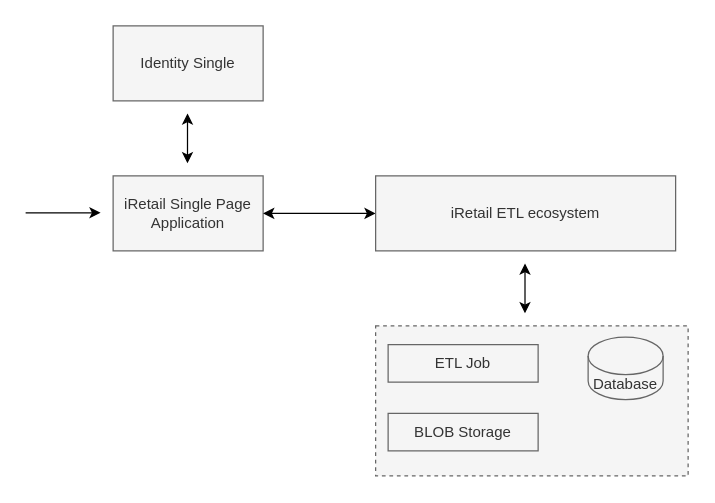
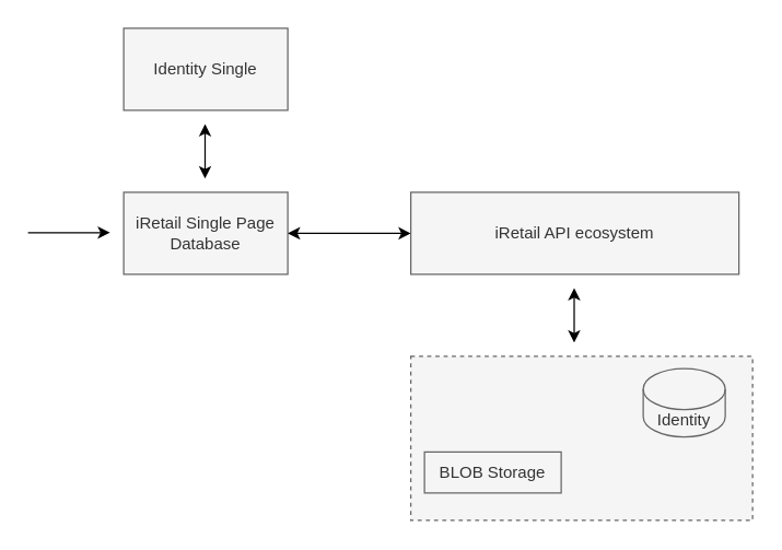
- <mxCell id="3" value="iRetail Single Page Application" style="rounded=0;whiteSpace=wrap;html=1;fillColor=#f5f5f5;fontColor=#333333;strokeColor=#666666;" parent="1" vertex="1"><mxGeometry x="90" y="140" width="120" height="60" as="geometry" /></mxCell>
+ <mxCell id="3" value="iRetail Single Page Database" style="rounded=0;whiteSpace=wrap;html=1;fillColor=#f5f5f5;fontColor=#333333;strokeColor=#666666;" parent="1" vertex="1"><mxGeometry x="90" y="140" width="120" height="60" as="geometry" /></mxCell>
- <mxCell id="5" value="iRetail ETL ecosystem" style="rounded=0;whiteSpace=wrap;html=1;fillColor=#f5f5f5;fontColor=#333333;strokeColor=#666666;" parent="1" vertex="1"><mxGeometry x="300" y="140" width="240" height="60" as="geometry" /></mxCell>
+ <mxCell id="5" value="iRetail API ecosystem" style="rounded=0;whiteSpace=wrap;html=1;fillColor=#f5f5f5;fontColor=#333333;strokeColor=#666666;" parent="1" vertex="1"><mxGeometry x="300" y="140" width="240" height="60" as="geometry" /></mxCell>
- <mxCell id="8" value="ETL Job" style="rounded=0;whiteSpace=wrap;html=1;fillColor=#f5f5f5;strokeColor=#666666;fontColor=#333333;" parent="1" vertex="1"><mxGeometry x="310" y="275" width="120" height="30" as="geometry" /></mxCell>
- <mxCell id="9" value="Database" style="shape=cylinder3;whiteSpace=wrap;html=1;boundedLbl=1;backgroundOutline=1;size=15;fillColor=#f5f5f5;fontColor=#333333;strokeColor=#666666;" parent="1" vertex="1"><mxGeometry x="470" y="269" width="60" height="50" as="geometry" /></mxCell>
+ <mxCell id="9" value="Identity" style="shape=cylinder3;whiteSpace=wrap;html=1;boundedLbl=1;backgroundOutline=1;size=15;fillColor=#f5f5f5;fontColor=#333333;strokeColor=#666666;" parent="1" vertex="1"><mxGeometry x="470" y="269" width="60" height="50" as="geometry" /></mxCell>
- <mxCell id="12" value="BLOB Storage" style="rounded=0;whiteSpace=wrap;html=1;fillColor=#f5f5f5;fontColor=#333333;strokeColor=#666666;" parent="1" vertex="1"><mxGeometry x="310" y="330" width="120" height="30" as="geometry" /></mxCell>
+ <mxCell id="12" value="BLOB Storage" style="rounded=0;whiteSpace=wrap;html=1;fillColor=#f5f5f5;fontColor=#333333;strokeColor=#666666;" parent="1" vertex="1"><mxGeometry x="310" y="330" width="100" height="30" as="geometry" /></mxCell>
